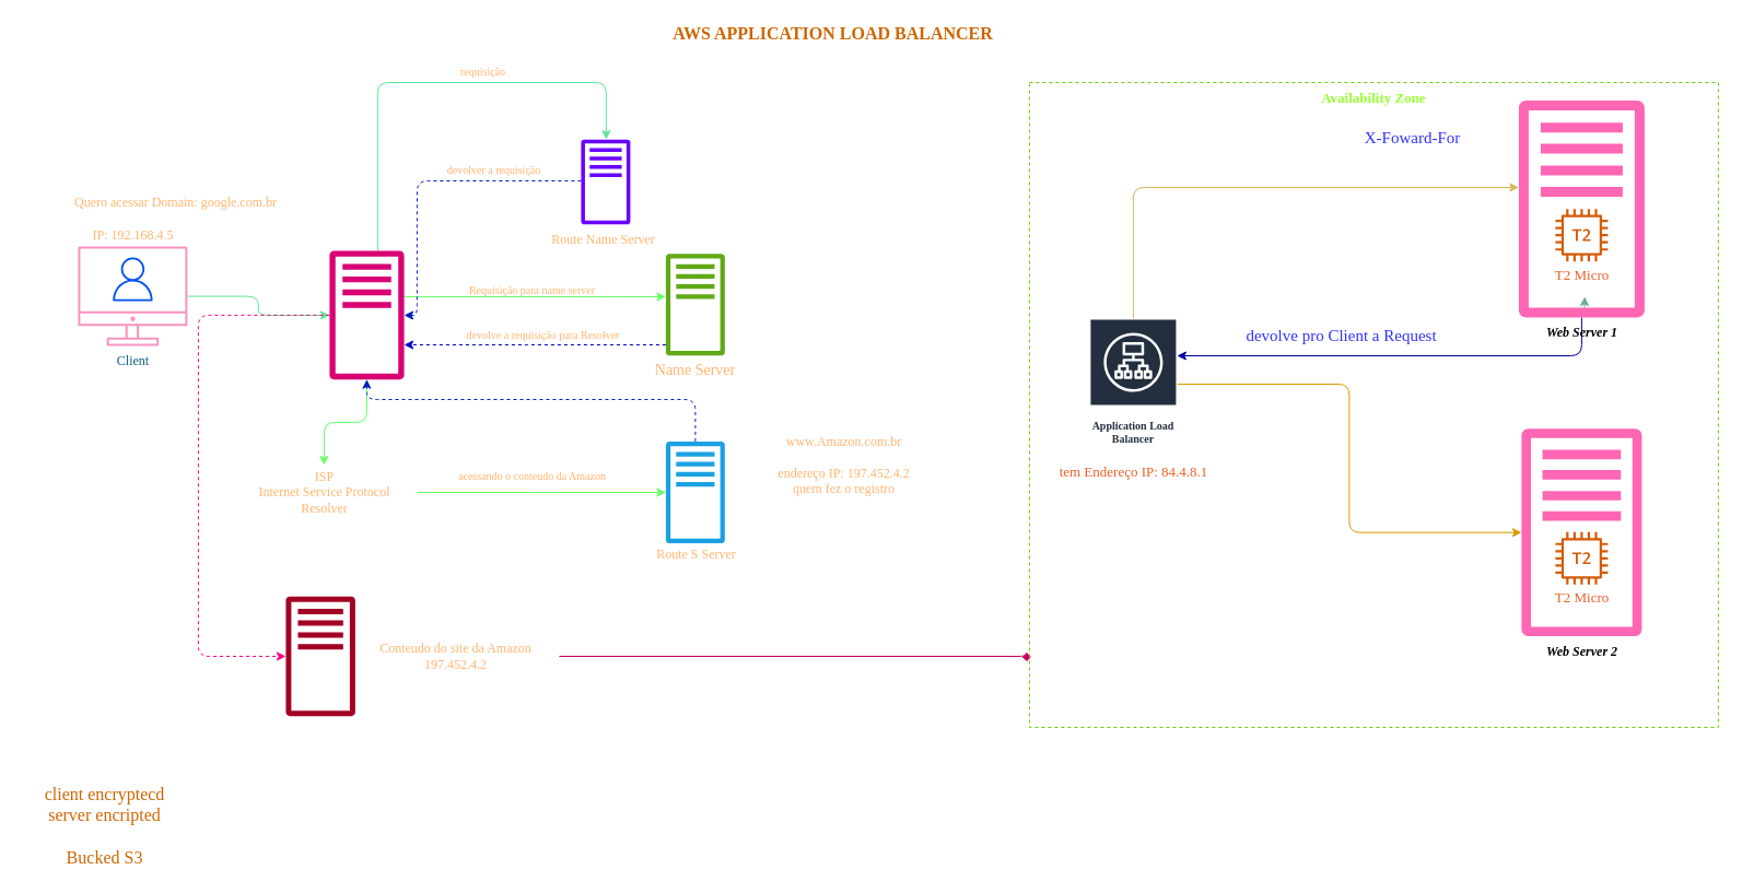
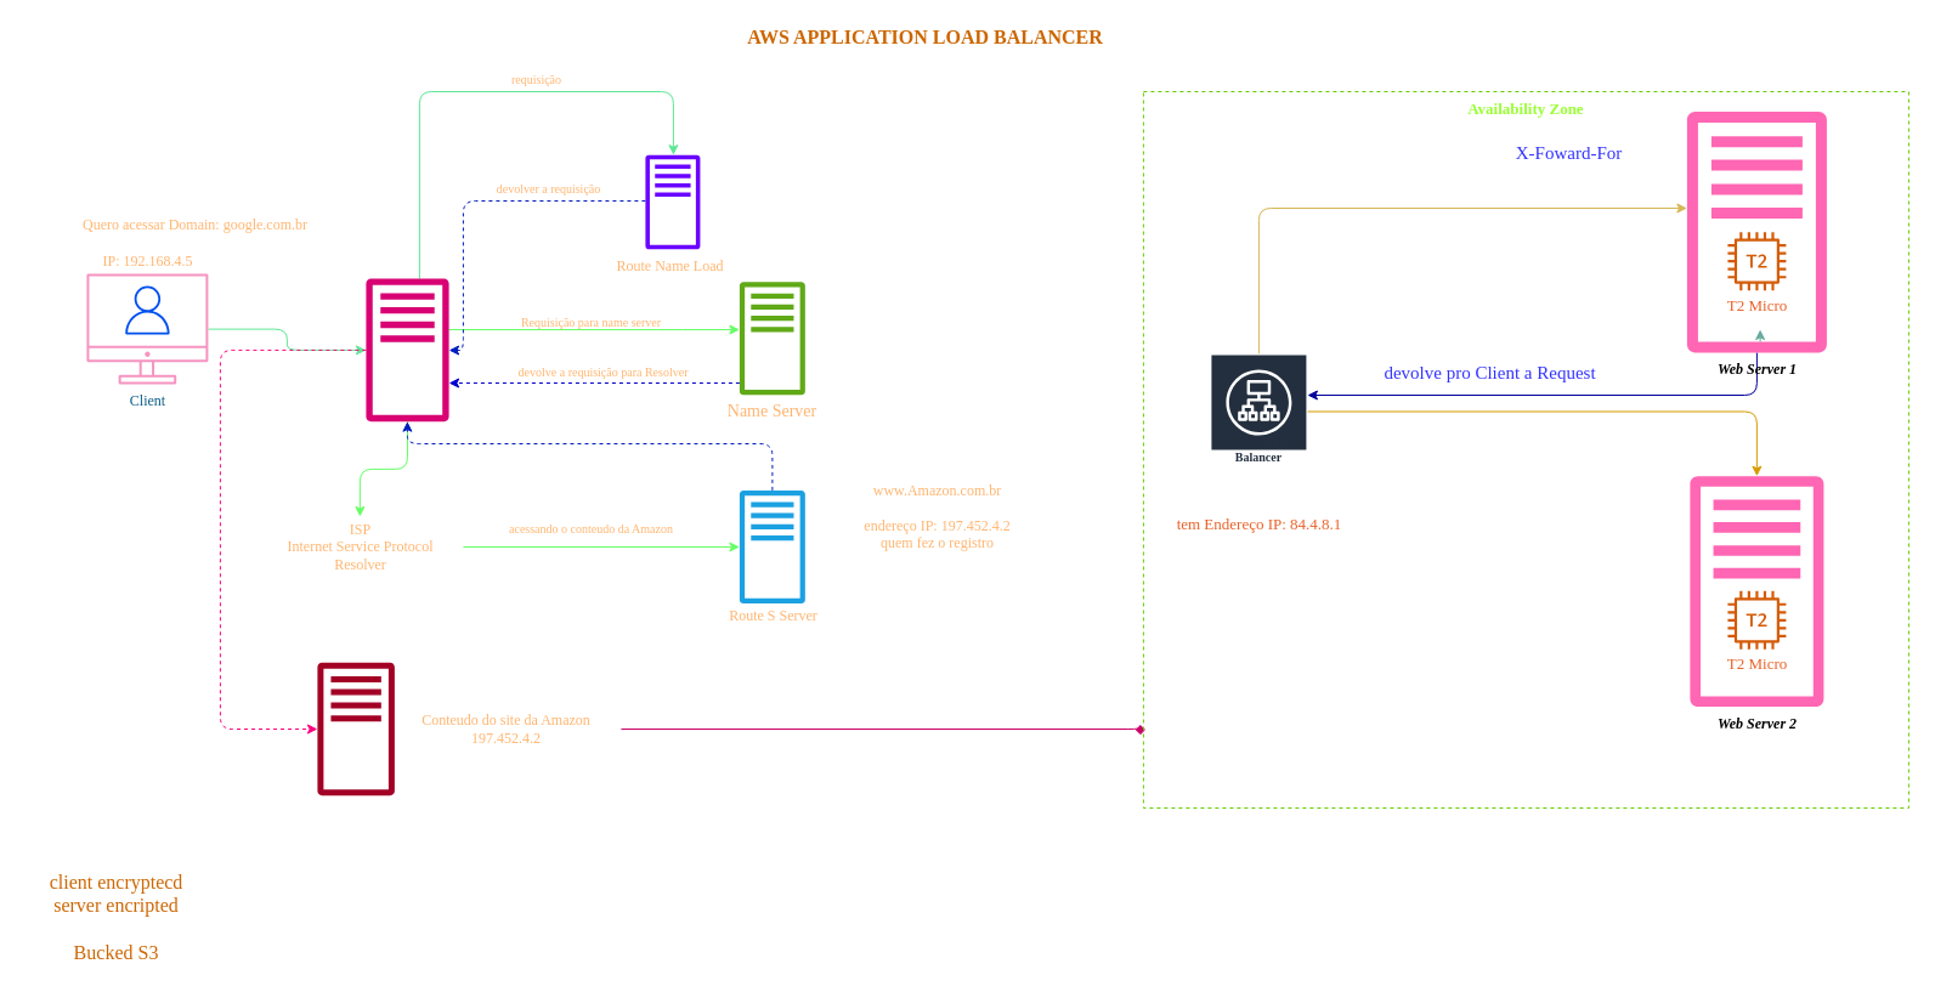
- <mxCell id="16" value="Route Name Server" style="text;html=1;align=center;verticalAlign=middle;resizable=0;points=[];autosize=1;strokeColor=none;fillColor=none;fontFamily=Verdana;fontColor=#FFB570;" vertex="1" parent="1"><mxGeometry x="485.91" y="208.75" width="130" height="20" as="geometry" /></mxCell>
+ <mxCell id="16" value="Route Name Load" style="text;html=1;align=center;verticalAlign=middle;resizable=0;points=[];autosize=1;strokeColor=none;fillColor=none;fontFamily=Verdana;fontColor=#FFB570;" vertex="1" parent="1"><mxGeometry x="485.91" y="208.75" width="130" height="20" as="geometry" /></mxCell>
- <mxCell id="43" value="Application Load Balancer" style="sketch=0;outlineConnect=0;fontColor=#232F3E;gradientColor=none;strokeColor=#ffffff;fillColor=#232F3E;dashed=0;verticalLabelPosition=middle;verticalAlign=bottom;align=center;html=1;whiteSpace=wrap;fontSize=10;fontStyle=1;spacing=3;shape=mxgraph.aws4.productIcon;prIcon=mxgraph.aws4.application_load_balancer;rounded=0;labelBackgroundColor=none;fontFamily=Verdana;" vertex="1" parent="1"><mxGeometry x="995.91" y="291" width="80" height="120" as="geometry" /></mxCell>
+ <mxCell id="43" value="Application Load Balancer" style="sketch=0;outlineConnect=0;fontColor=#232F3E;gradientColor=none;strokeColor=#ffffff;fillColor=#232F3E;dashed=0;verticalLabelPosition=middle;verticalAlign=bottom;align=center;html=1;whiteSpace=wrap;fontSize=10;fontStyle=1;spacing=3;shape=mxgraph.aws4.productIcon;prIcon=mxgraph.aws4.application_load_balancer;rounded=0;labelBackgroundColor=none;fontFamily=Verdana;" vertex="1" parent="1"><mxGeometry x="995.91" y="291" width="80" height="95" as="geometry" /></mxCell>
